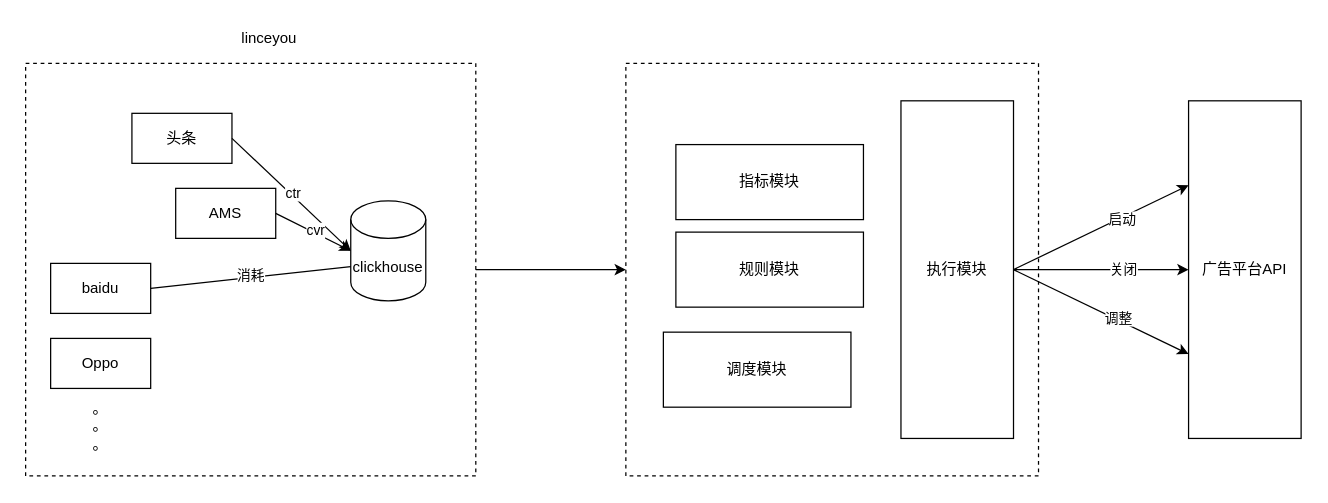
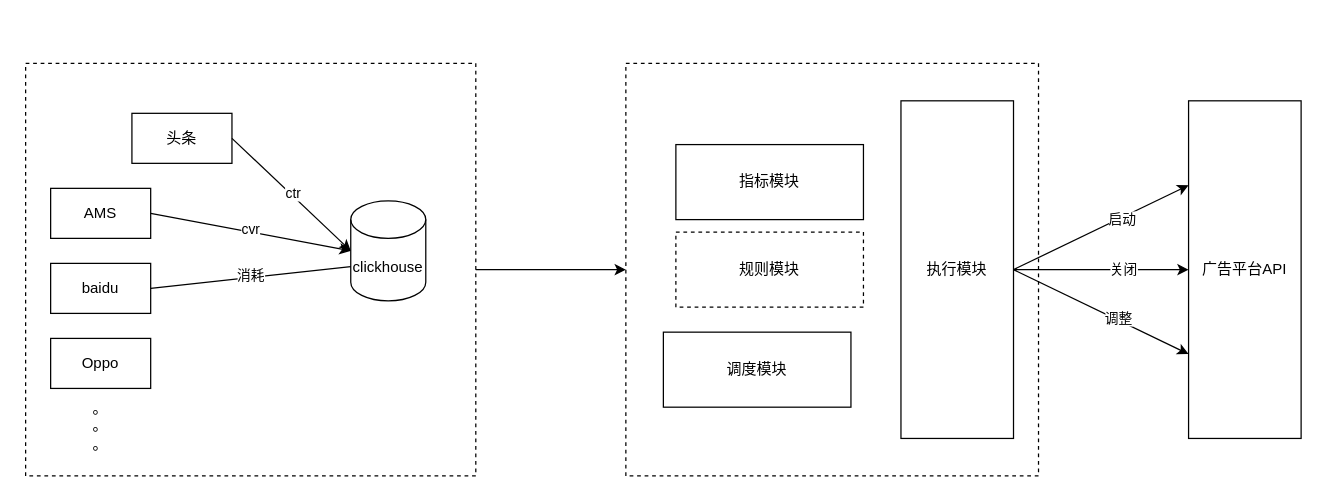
- <mxCell id="15" value="linceyou" style="text;html=1;strokeColor=none;fillColor=none;align=center;verticalAlign=middle;whiteSpace=wrap;rounded=0;dashed=1;" vertex="1" parent="1"><mxGeometry x="180" y="20" width="70" height="20" as="geometry" /></mxCell>
- <mxCell id="5" value="AMS" style="rounded=0;whiteSpace=wrap;html=1;" vertex="1" parent="1"><mxGeometry x="140" y="150" width="80" height="40" as="geometry" /></mxCell>
+ <mxCell id="5" value="AMS" style="rounded=0;whiteSpace=wrap;html=1;" vertex="1" parent="1"><mxGeometry x="40" y="150" width="80" height="40" as="geometry" /></mxCell>
- <mxCell id="17" value="规则模块" style="rounded=0;whiteSpace=wrap;html=1;" vertex="1" parent="1"><mxGeometry x="540" y="185" width="150" height="60" as="geometry" /></mxCell>
+ <mxCell id="17" value="规则模块" style="rounded=0;whiteSpace=wrap;html=1;dashed=1;" vertex="1" parent="1"><mxGeometry x="540" y="185" width="150" height="60" as="geometry" /></mxCell>
